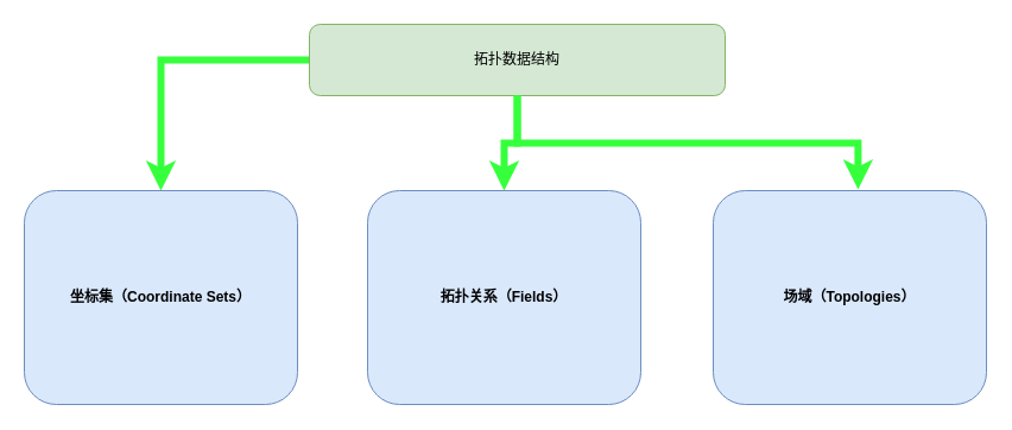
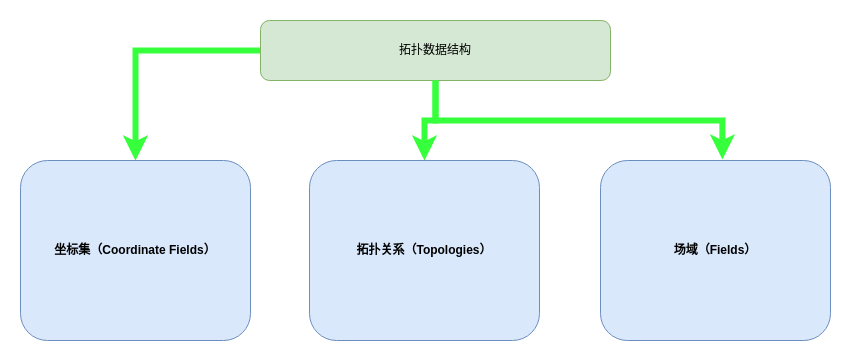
- <mxCell id="4" value="&lt;b&gt;坐标集（Coordinate Sets）&lt;/b&gt;" style="rounded=1;whiteSpace=wrap;html=1;fillColor=#dae8fc;strokeColor=#6c8ebf;" vertex="1" parent="1"><mxGeometry x="20" y="160" width="230" height="180" as="geometry" /></mxCell>
+ <mxCell id="4" value="&lt;b&gt;坐标集（Coordinate Fields）&lt;/b&gt;" style="rounded=1;whiteSpace=wrap;html=1;fillColor=#dae8fc;strokeColor=#6c8ebf;" vertex="1" parent="1"><mxGeometry x="20" y="160" width="230" height="180" as="geometry" /></mxCell>
- <mxCell id="5" value="&lt;b&gt;拓扑关系（Fields）&lt;/b&gt;" style="rounded=1;whiteSpace=wrap;html=1;fillColor=#dae8fc;strokeColor=#6c8ebf;" vertex="1" parent="1"><mxGeometry x="309" y="160" width="230" height="180" as="geometry" /></mxCell>
+ <mxCell id="5" value="&lt;b&gt;拓扑关系（Topologies）&lt;/b&gt;" style="rounded=1;whiteSpace=wrap;html=1;fillColor=#dae8fc;strokeColor=#6c8ebf;" vertex="1" parent="1"><mxGeometry x="309" y="160" width="230" height="180" as="geometry" /></mxCell>
- <mxCell id="6" value="&lt;b&gt;场域（Topologies）&lt;/b&gt;" style="rounded=1;whiteSpace=wrap;html=1;fillColor=#dae8fc;strokeColor=#6c8ebf;" vertex="1" parent="1"><mxGeometry x="600" y="160" width="230" height="180" as="geometry" /></mxCell>
+ <mxCell id="6" value="&lt;b&gt;场域（Fields）&lt;/b&gt;" style="rounded=1;whiteSpace=wrap;html=1;fillColor=#dae8fc;strokeColor=#6c8ebf;" vertex="1" parent="1"><mxGeometry x="600" y="160" width="230" height="180" as="geometry" /></mxCell>
